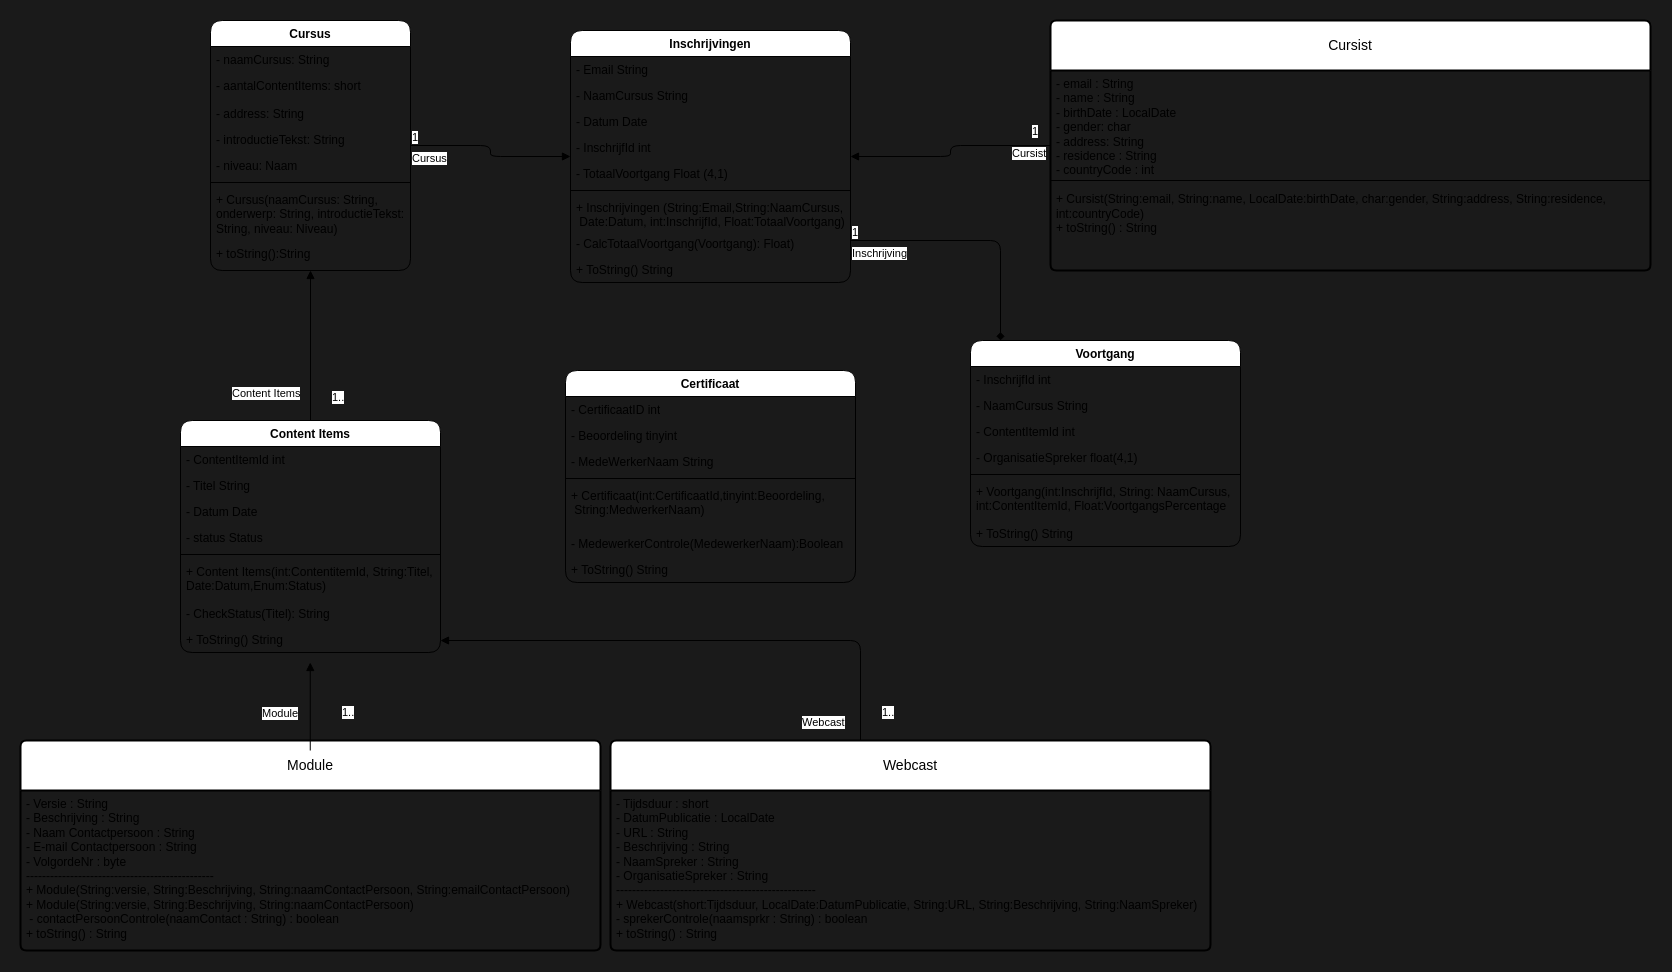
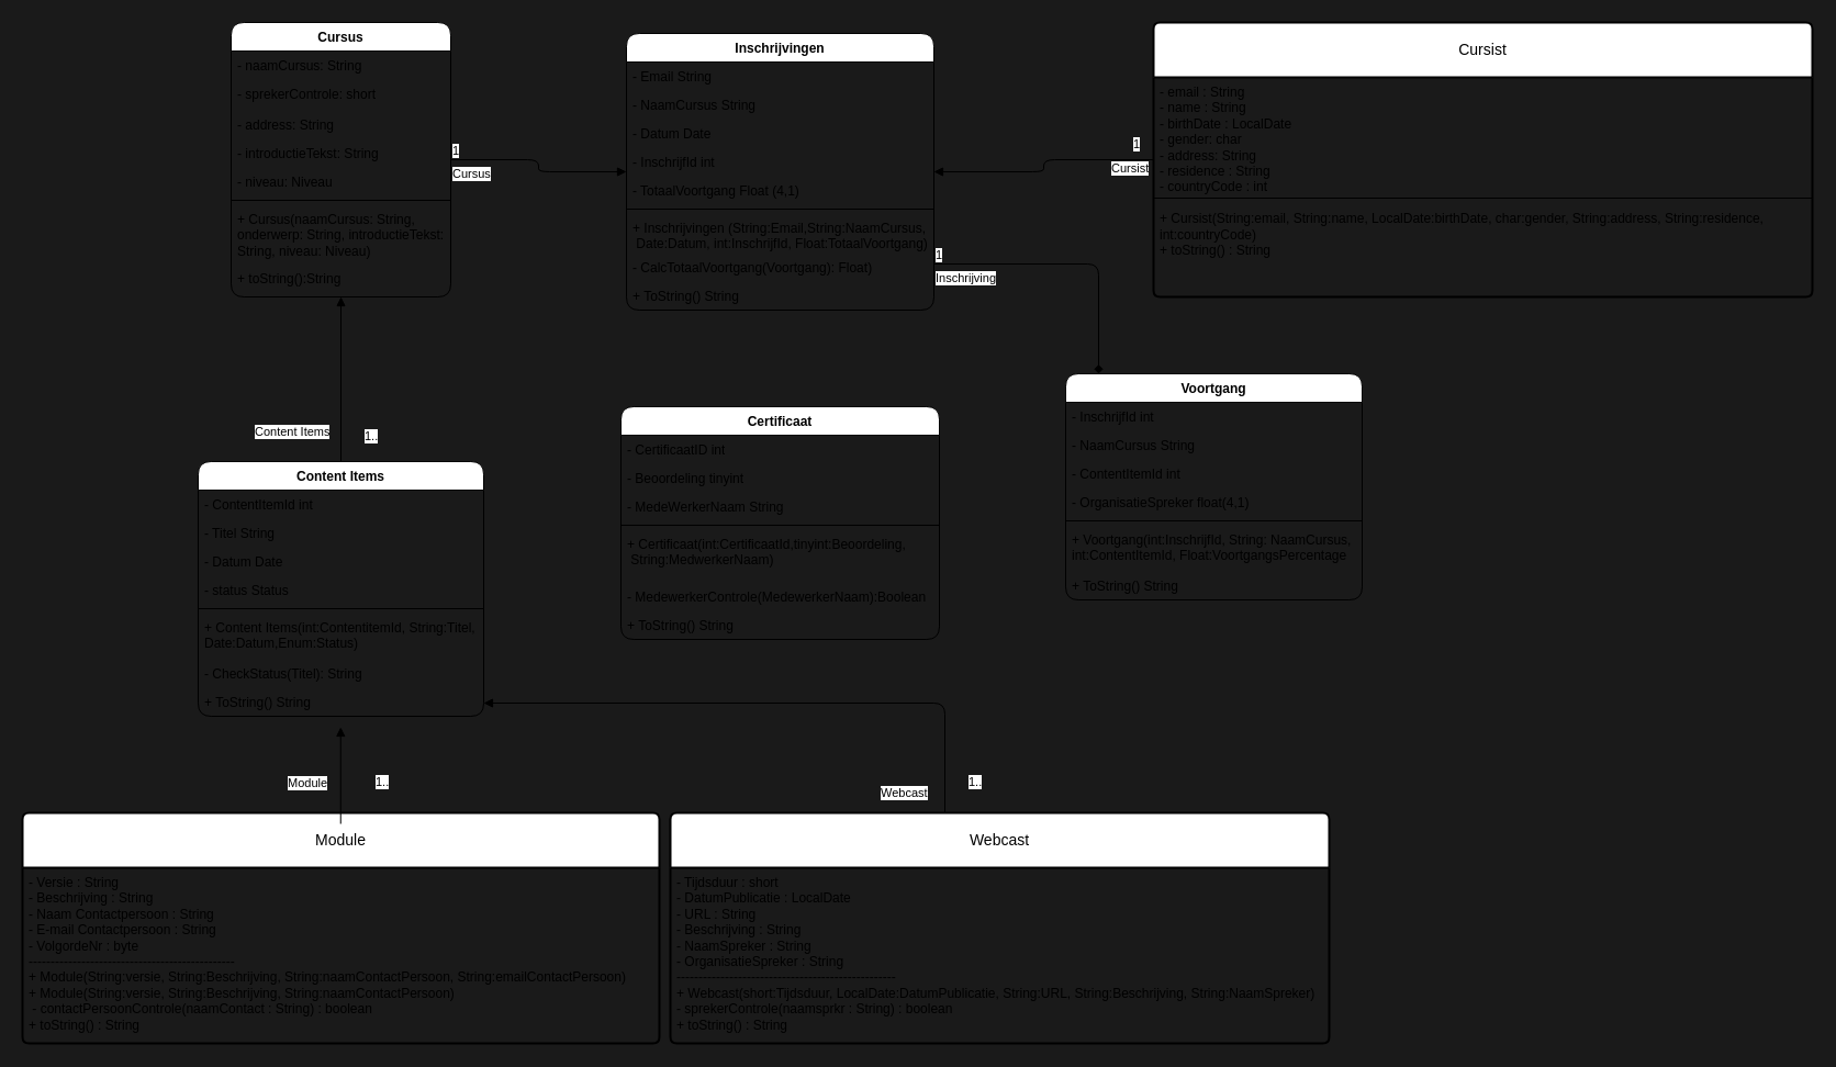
- <mxCell id="37" value="- aantalContentItems: short" style="text;strokeColor=none;fillColor=none;align=left;verticalAlign=top;spacingLeft=4;spacingRight=4;overflow=hidden;rotatable=0;points=[[0,0.5],[1,0.5]];portConstraint=eastwest;whiteSpace=wrap;html=1;rounded=1;" vertex="1" parent="35"><mxGeometry y="52" width="200" height="28" as="geometry" /></mxCell>
+ <mxCell id="37" value="- sprekerControle: short" style="text;strokeColor=none;fillColor=none;align=left;verticalAlign=top;spacingLeft=4;spacingRight=4;overflow=hidden;rotatable=0;points=[[0,0.5],[1,0.5]];portConstraint=eastwest;whiteSpace=wrap;html=1;rounded=1;" vertex="1" parent="35"><mxGeometry y="52" width="200" height="28" as="geometry" /></mxCell>
- <mxCell id="40" value="- niveau: Naam" style="text;strokeColor=none;fillColor=none;align=left;verticalAlign=top;spacingLeft=4;spacingRight=4;overflow=hidden;rotatable=0;points=[[0,0.5],[1,0.5]];portConstraint=eastwest;whiteSpace=wrap;html=1;rounded=1;" vertex="1" parent="35"><mxGeometry y="132" width="200" height="26" as="geometry" /></mxCell>
+ <mxCell id="40" value="- niveau: Niveau" style="text;strokeColor=none;fillColor=none;align=left;verticalAlign=top;spacingLeft=4;spacingRight=4;overflow=hidden;rotatable=0;points=[[0,0.5],[1,0.5]];portConstraint=eastwest;whiteSpace=wrap;html=1;rounded=1;" vertex="1" parent="35"><mxGeometry y="132" width="200" height="26" as="geometry" /></mxCell>
